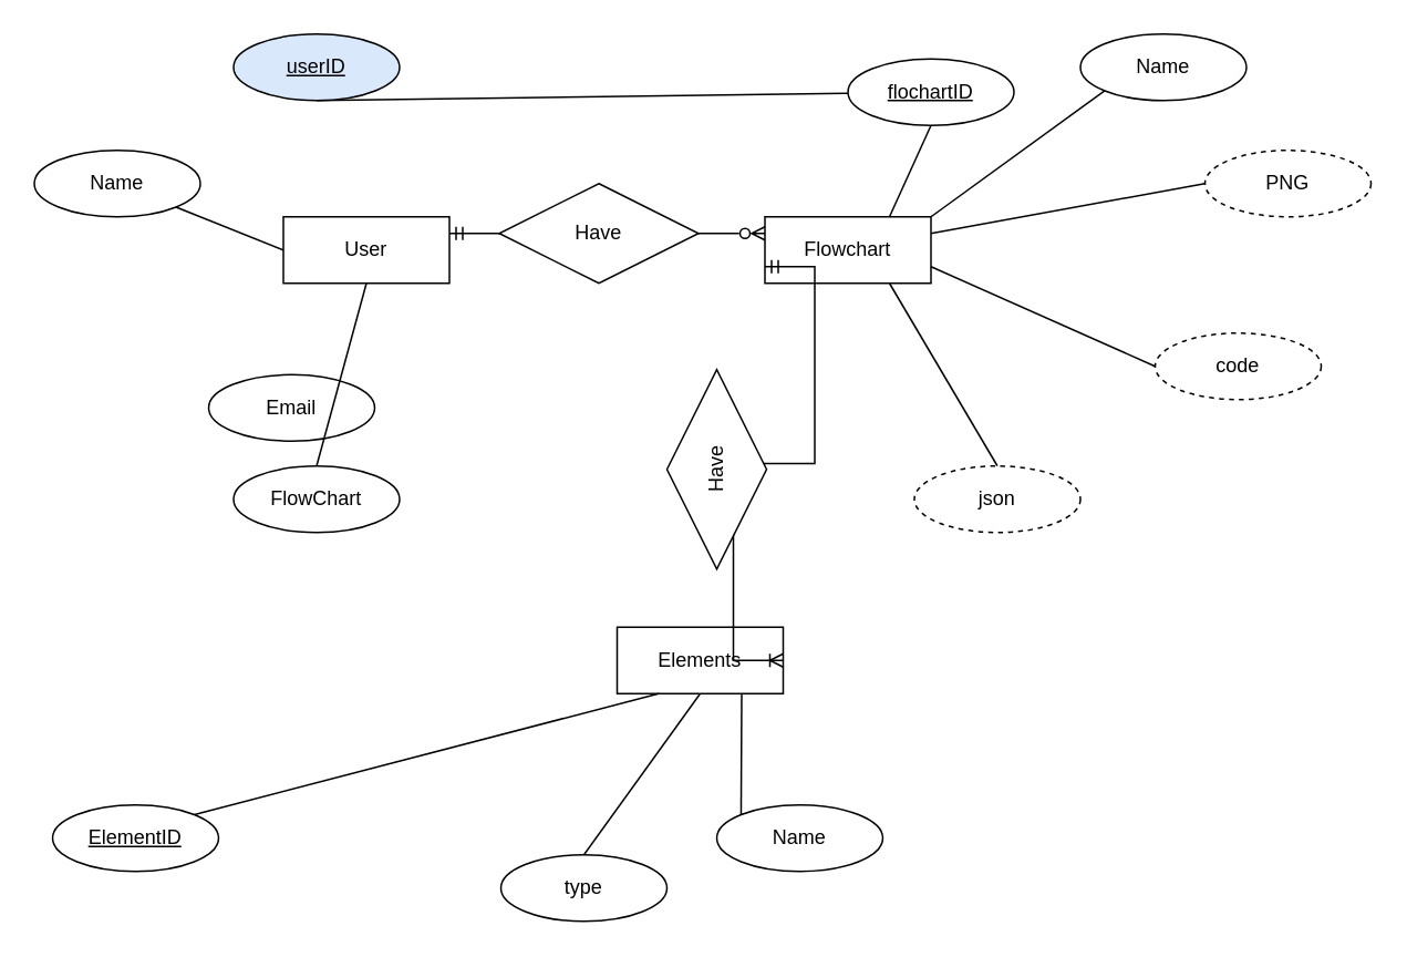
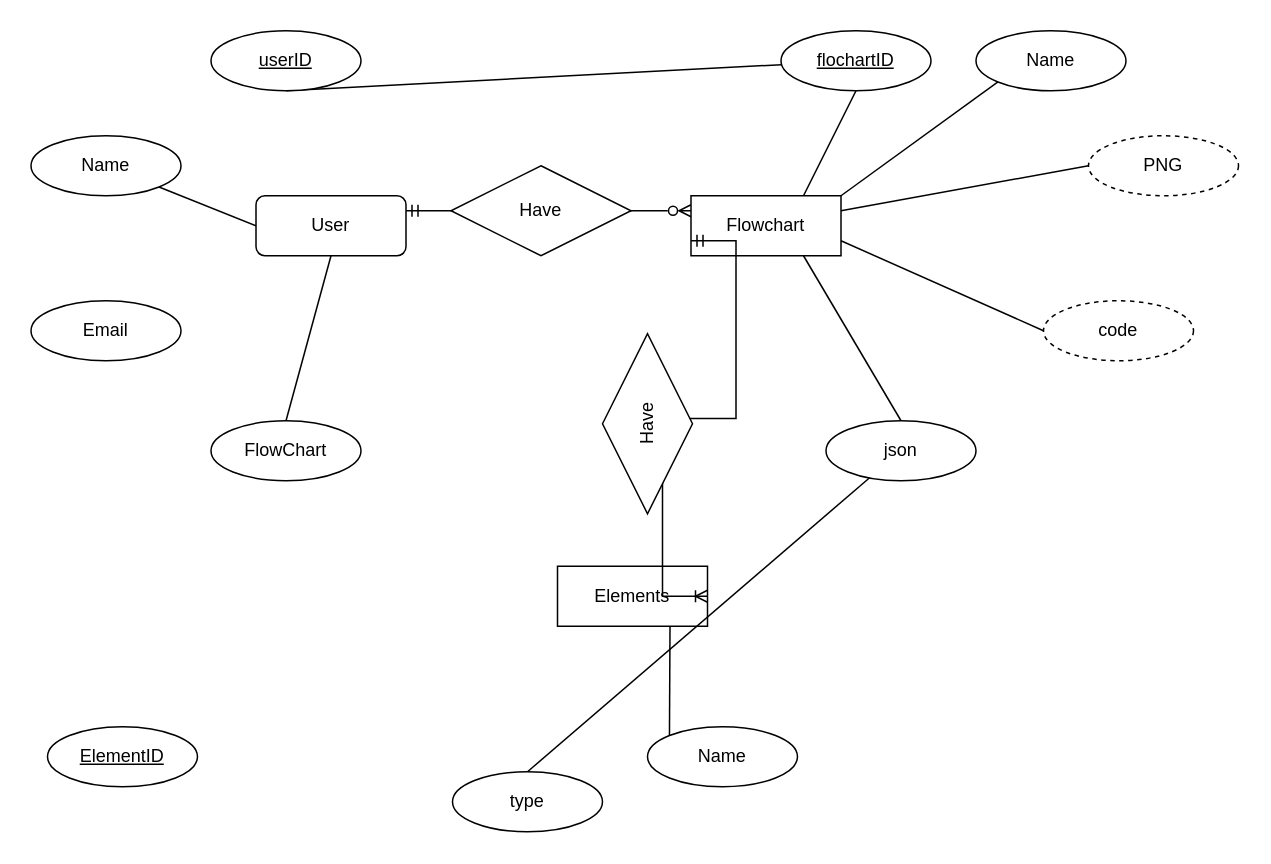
- <mxCell id="7" value="userID" style="ellipse;whiteSpace=wrap;html=1;align=center;fontStyle=4;fillColor=#dae8fc;" parent="1" vertex="1"><mxGeometry x="140" y="20" width="100" height="40" as="geometry" /></mxCell>
+ <mxCell id="7" value="userID" style="ellipse;whiteSpace=wrap;html=1;align=center;fontStyle=4;" parent="1" vertex="1"><mxGeometry x="140" y="20" width="100" height="40" as="geometry" /></mxCell>
- <mxCell id="14" value="flochartID" style="ellipse;whiteSpace=wrap;html=1;align=center;fontStyle=4;" parent="1" vertex="1"><mxGeometry x="510" y="35" width="100" height="40" as="geometry" /></mxCell>
+ <mxCell id="14" value="flochartID" style="ellipse;whiteSpace=wrap;html=1;align=center;fontStyle=4;" parent="1" vertex="1"><mxGeometry x="520" y="20" width="100" height="40" as="geometry" /></mxCell>
- <mxCell id="5" value="User" style="whiteSpace=wrap;html=1;align=center;" parent="1" vertex="1"><mxGeometry x="170" y="130" width="100" height="40" as="geometry" /></mxCell>
+ <mxCell id="5" value="User" style="whiteSpace=wrap;html=1;align=center;rounded=1;" parent="1" vertex="1"><mxGeometry x="170" y="130" width="100" height="40" as="geometry" /></mxCell>
- <mxCell id="10" value="Email" style="ellipse;whiteSpace=wrap;html=1;align=center;" parent="1" vertex="1"><mxGeometry x="125" y="225" width="100" height="40" as="geometry" /></mxCell>
+ <mxCell id="10" value="Email" style="ellipse;whiteSpace=wrap;html=1;align=center;" parent="1" vertex="1"><mxGeometry x="20" y="200" width="100" height="40" as="geometry" /></mxCell>
- <mxCell id="16" value="json" style="ellipse;whiteSpace=wrap;html=1;align=center;dashed=1;" parent="1" vertex="1"><mxGeometry x="550" y="280" width="100" height="40" as="geometry" /></mxCell>
+ <mxCell id="16" value="json" style="ellipse;whiteSpace=wrap;html=1;align=center;" parent="1" vertex="1"><mxGeometry x="550" y="280" width="100" height="40" as="geometry" /></mxCell>
- <mxCell id="21" style="rounded=0;orthogonalLoop=1;jettySize=auto;html=1;exitX=1;exitY=0;exitDx=0;exitDy=0;entryX=0.25;entryY=1;entryDx=0;entryDy=0;endArrow=none;endFill=0;" parent="1" source="22" target="4" edge="1"><mxGeometry relative="1" as="geometry" /></mxCell>
- <mxCell id="25" style="rounded=0;orthogonalLoop=1;jettySize=auto;html=1;exitX=0.5;exitY=0;exitDx=0;exitDy=0;entryX=0.5;entryY=1;entryDx=0;entryDy=0;endArrow=none;endFill=0;" parent="1" source="26" target="4" edge="1"><mxGeometry relative="1" as="geometry" /></mxCell>
+ <mxCell id="25" style="rounded=0;orthogonalLoop=1;jettySize=auto;html=1;exitX=0.5;exitY=0;exitDx=0;exitDy=0;endArrow=none;endFill=0;" parent="1" source="26" target="16" edge="1"><mxGeometry relative="1" as="geometry" /></mxCell>
